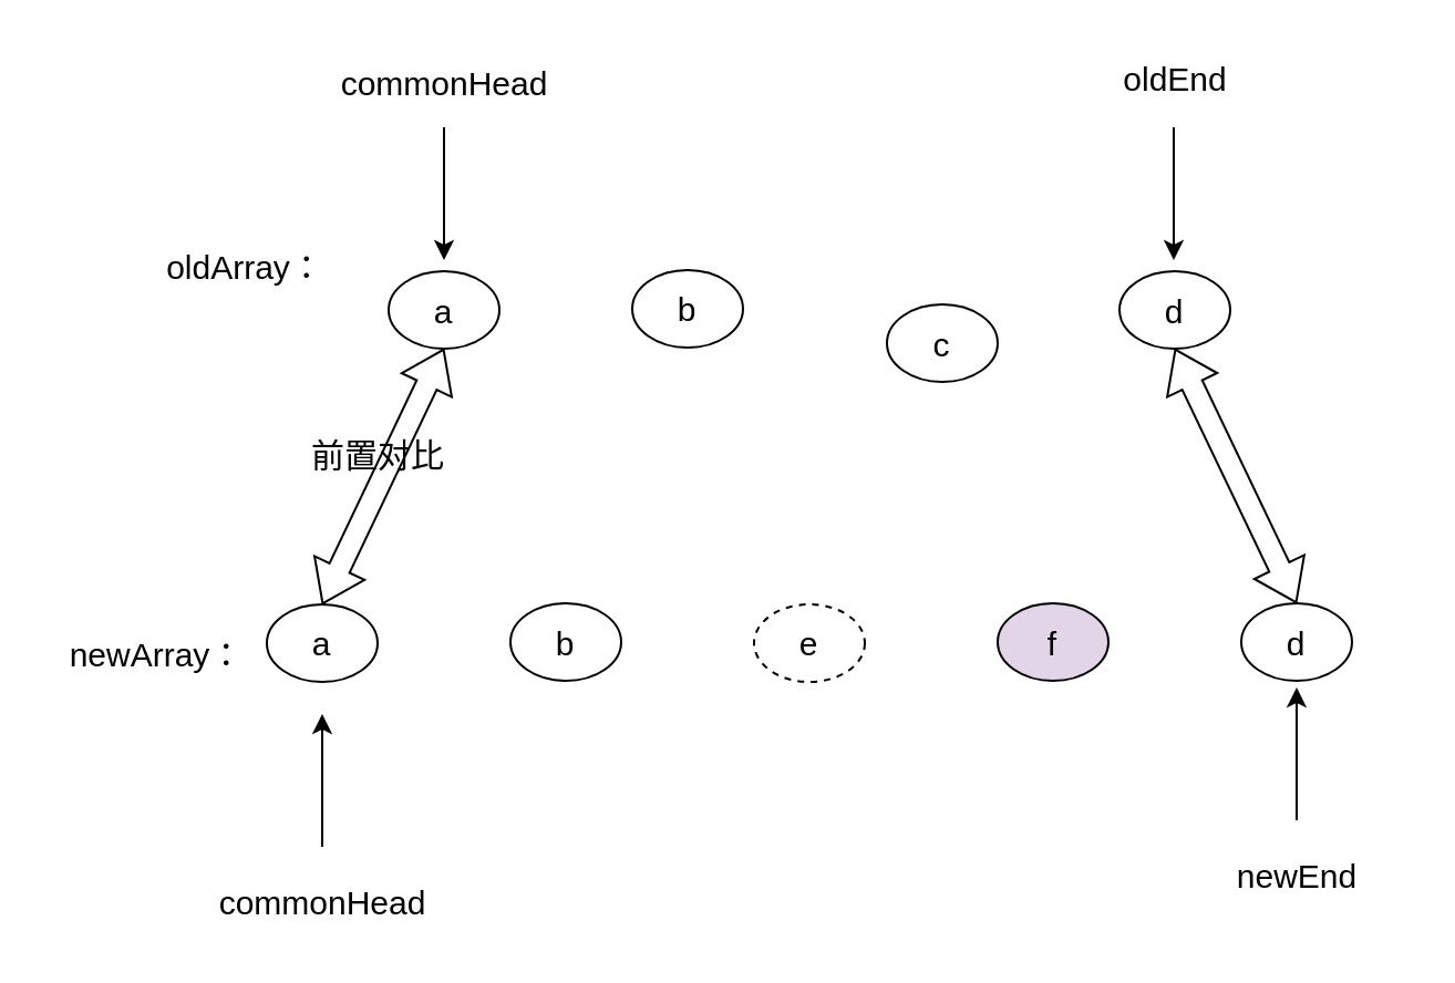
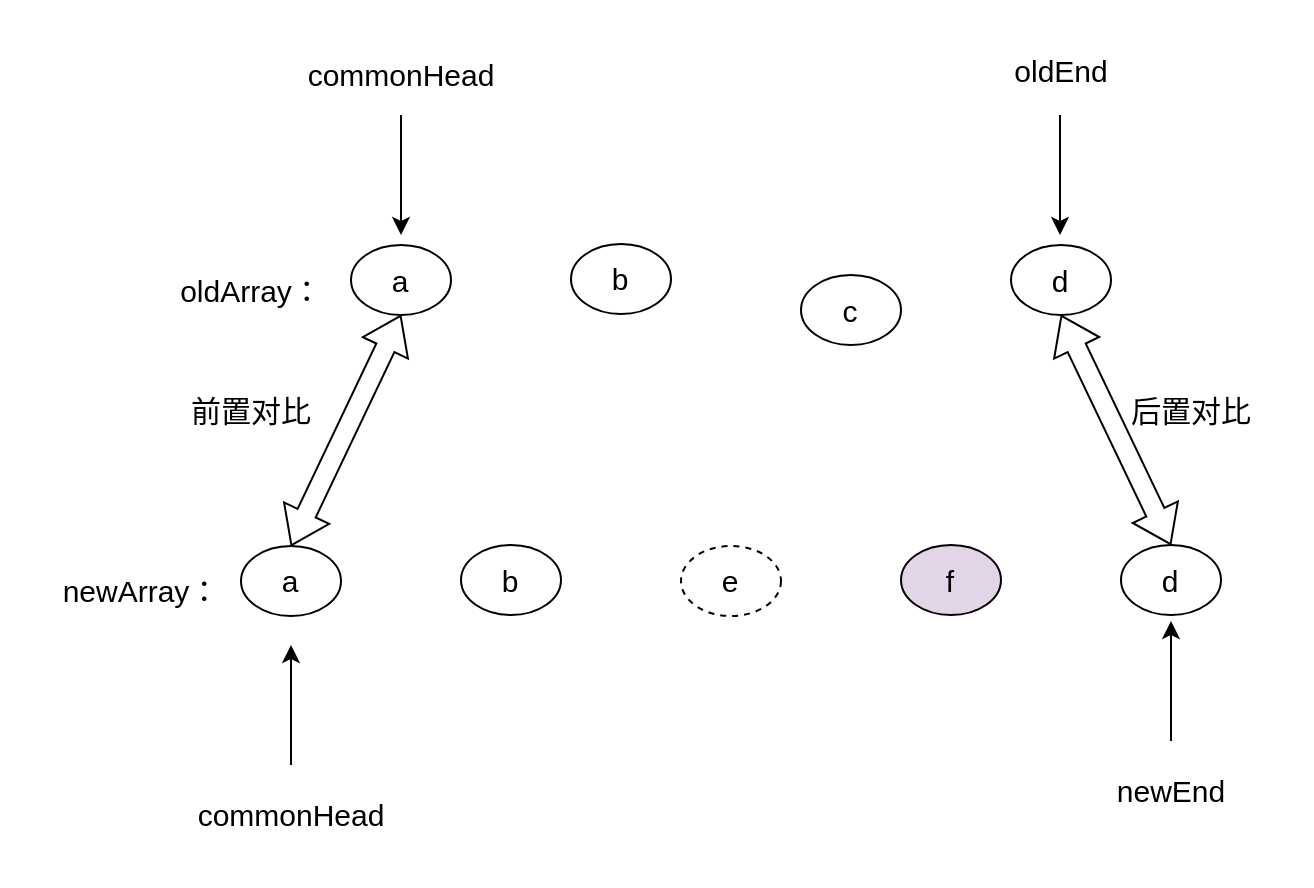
- <mxCell id="23" value="oldArray：" style="text;html=1;align=center;verticalAlign=middle;resizable=0;points=[];autosize=1;strokeColor=none;fillColor=none;fontSize=15;" vertex="1" parent="1"><mxGeometry x="65" y="104.5" width="90" height="30" as="geometry" /></mxCell>
+ <mxCell id="23" value="oldArray：" style="text;html=1;align=center;verticalAlign=middle;resizable=0;points=[];autosize=1;strokeColor=none;fillColor=none;fontSize=15;" vertex="1" parent="1"><mxGeometry x="80" y="129.5" width="90" height="30" as="geometry" /></mxCell>
- <mxCell id="21" value="前置对比" style="text;html=1;align=center;verticalAlign=middle;resizable=0;points=[];autosize=1;strokeColor=none;fillColor=none;fontSize=15;" vertex="1" parent="1"><mxGeometry x="130" y="190" width="80" height="30" as="geometry" /></mxCell>
+ <mxCell id="21" value="前置对比" style="text;html=1;align=center;verticalAlign=middle;resizable=0;points=[];autosize=1;strokeColor=none;fillColor=none;fontSize=15;" vertex="1" parent="1"><mxGeometry x="85" y="190" width="80" height="30" as="geometry" /></mxCell>
+ <mxCell id="22" value="后置对比" style="text;html=1;align=center;verticalAlign=middle;resizable=0;points=[];autosize=1;strokeColor=none;fillColor=none;fontSize=15;" vertex="1" parent="1"><mxGeometry x="555" y="190" width="80" height="30" as="geometry" /></mxCell>
